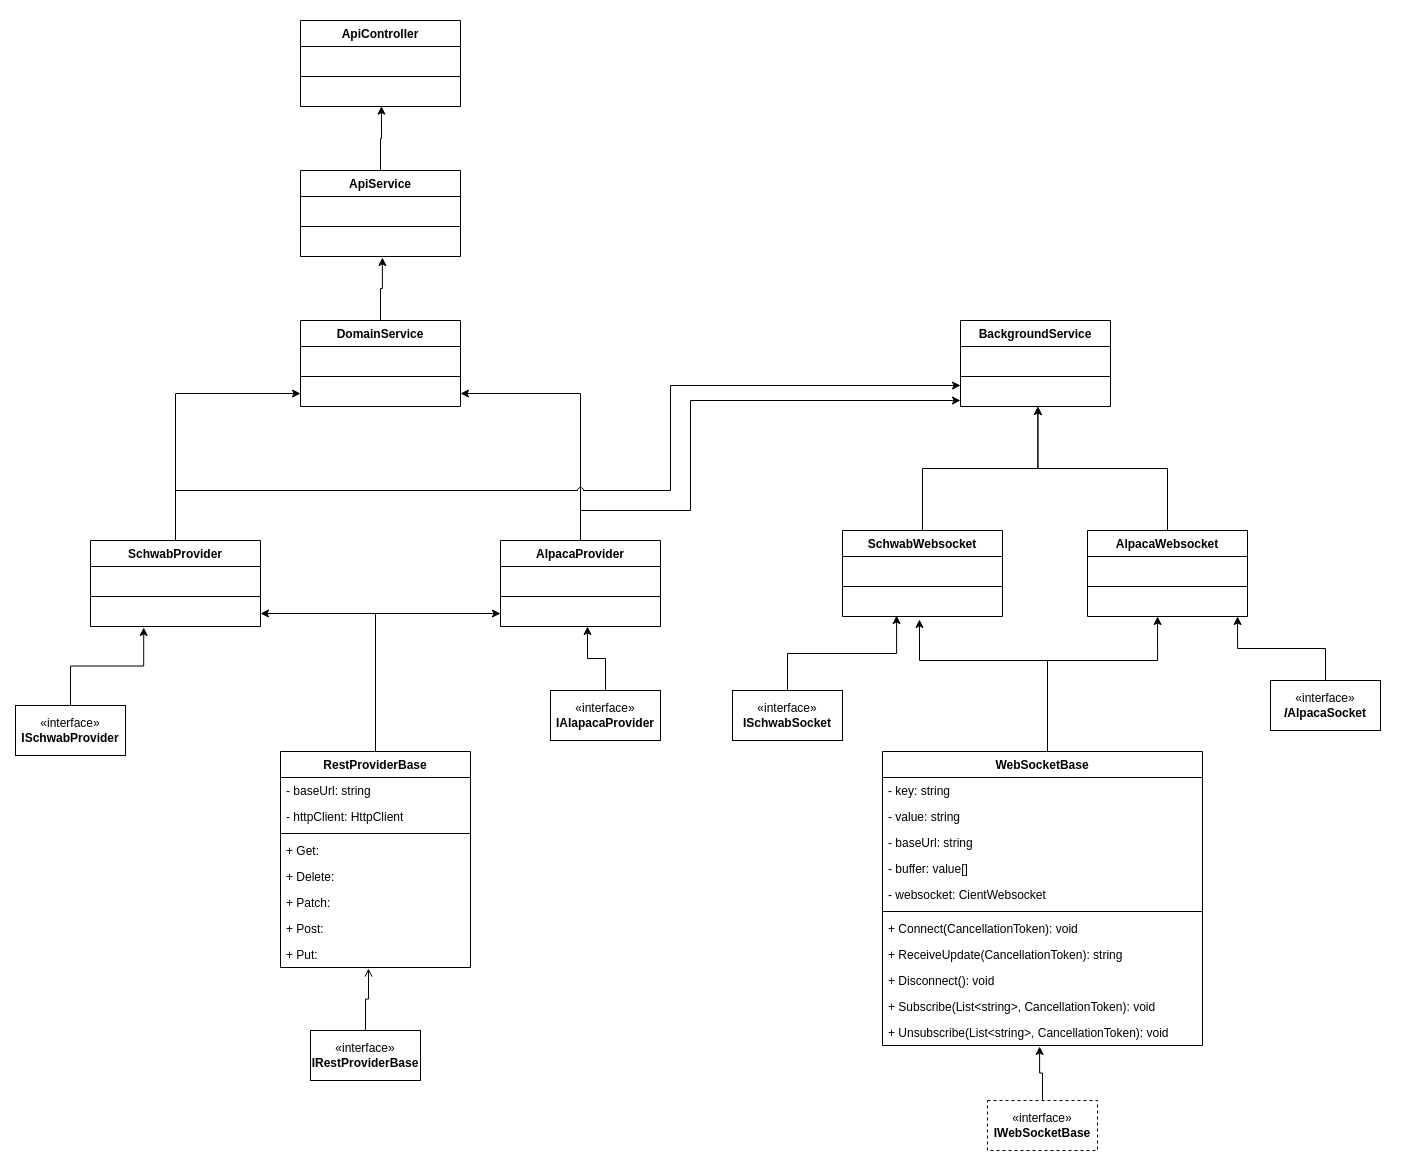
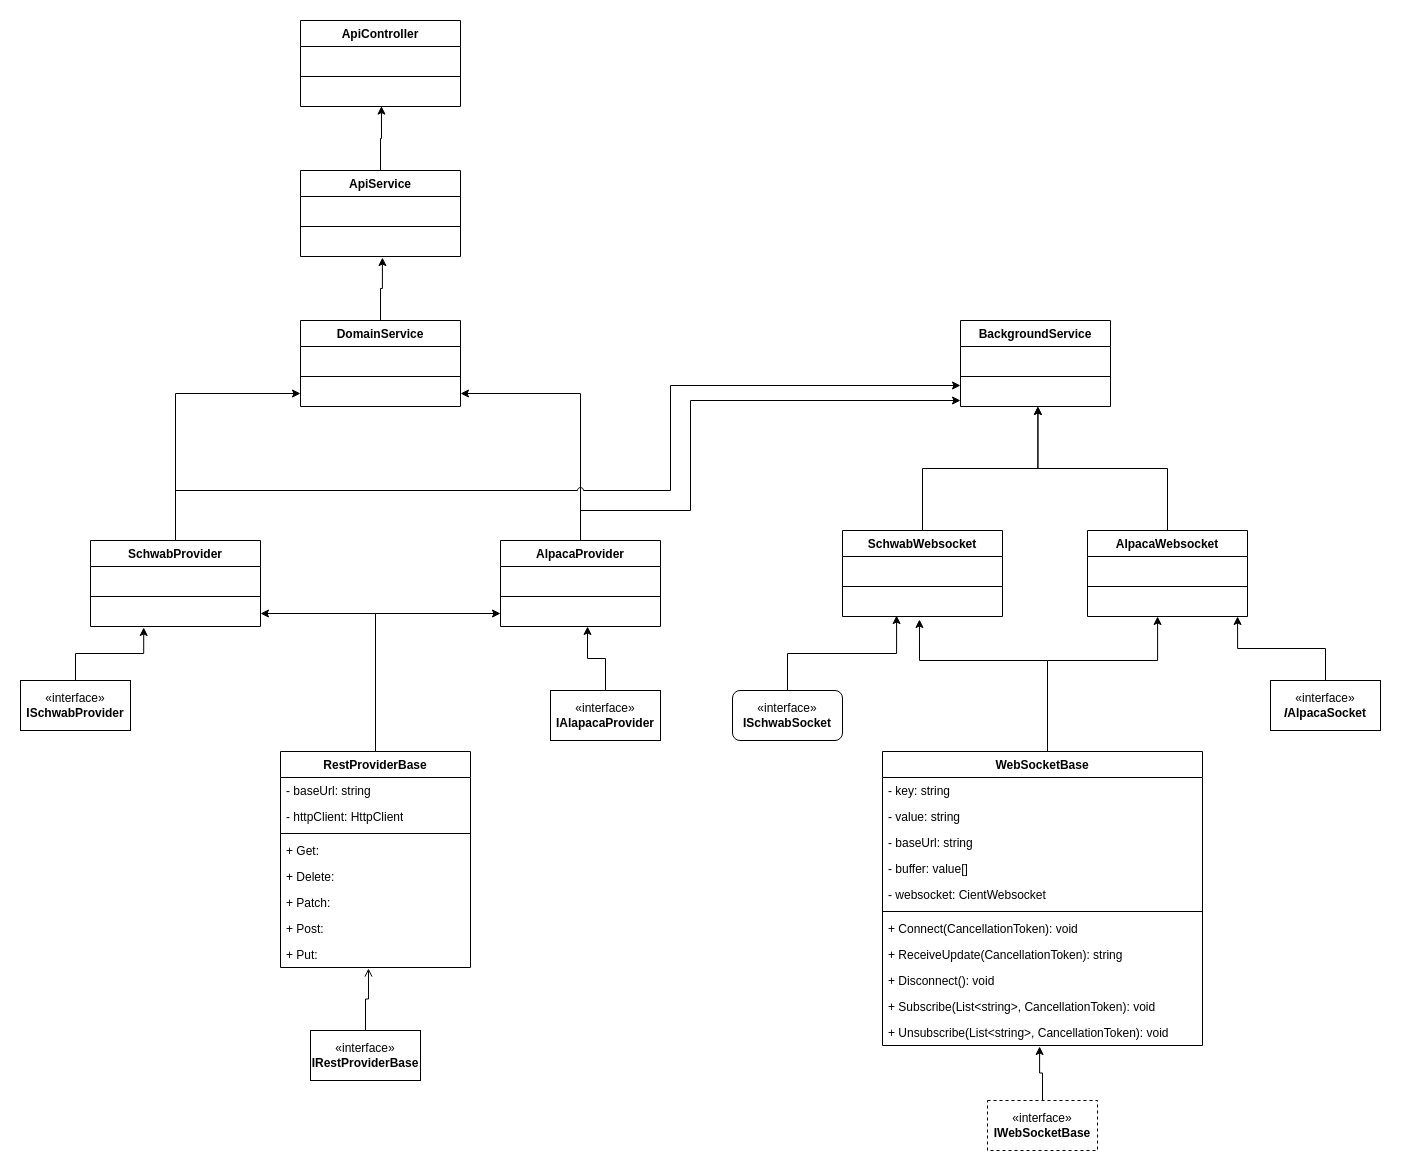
- <mxCell id="6" value="«interface»&lt;div&gt;&lt;b&gt;ISchwabSocket&lt;/b&gt;&lt;/div&gt;" style="html=1;whiteSpace=wrap;" vertex="1" parent="1"><mxGeometry x="732" y="690" width="110" height="50" as="geometry" /></mxCell>
+ <mxCell id="6" value="«interface»&lt;div&gt;&lt;b&gt;ISchwabSocket&lt;/b&gt;&lt;/div&gt;" style="html=1;whiteSpace=wrap;rounded=1;" vertex="1" parent="1"><mxGeometry x="732" y="690" width="110" height="50" as="geometry" /></mxCell>
- <mxCell id="59" value="«interface»&lt;div&gt;&lt;b&gt;ISchwabProvider&lt;/b&gt;&lt;/div&gt;" style="html=1;whiteSpace=wrap;" vertex="1" parent="1"><mxGeometry x="15" y="705" width="110" height="50" as="geometry" /></mxCell>
+ <mxCell id="59" value="«interface»&lt;div&gt;&lt;b&gt;ISchwabProvider&lt;/b&gt;&lt;/div&gt;" style="html=1;whiteSpace=wrap;" vertex="1" parent="1"><mxGeometry x="20" y="680" width="110" height="50" as="geometry" /></mxCell>
